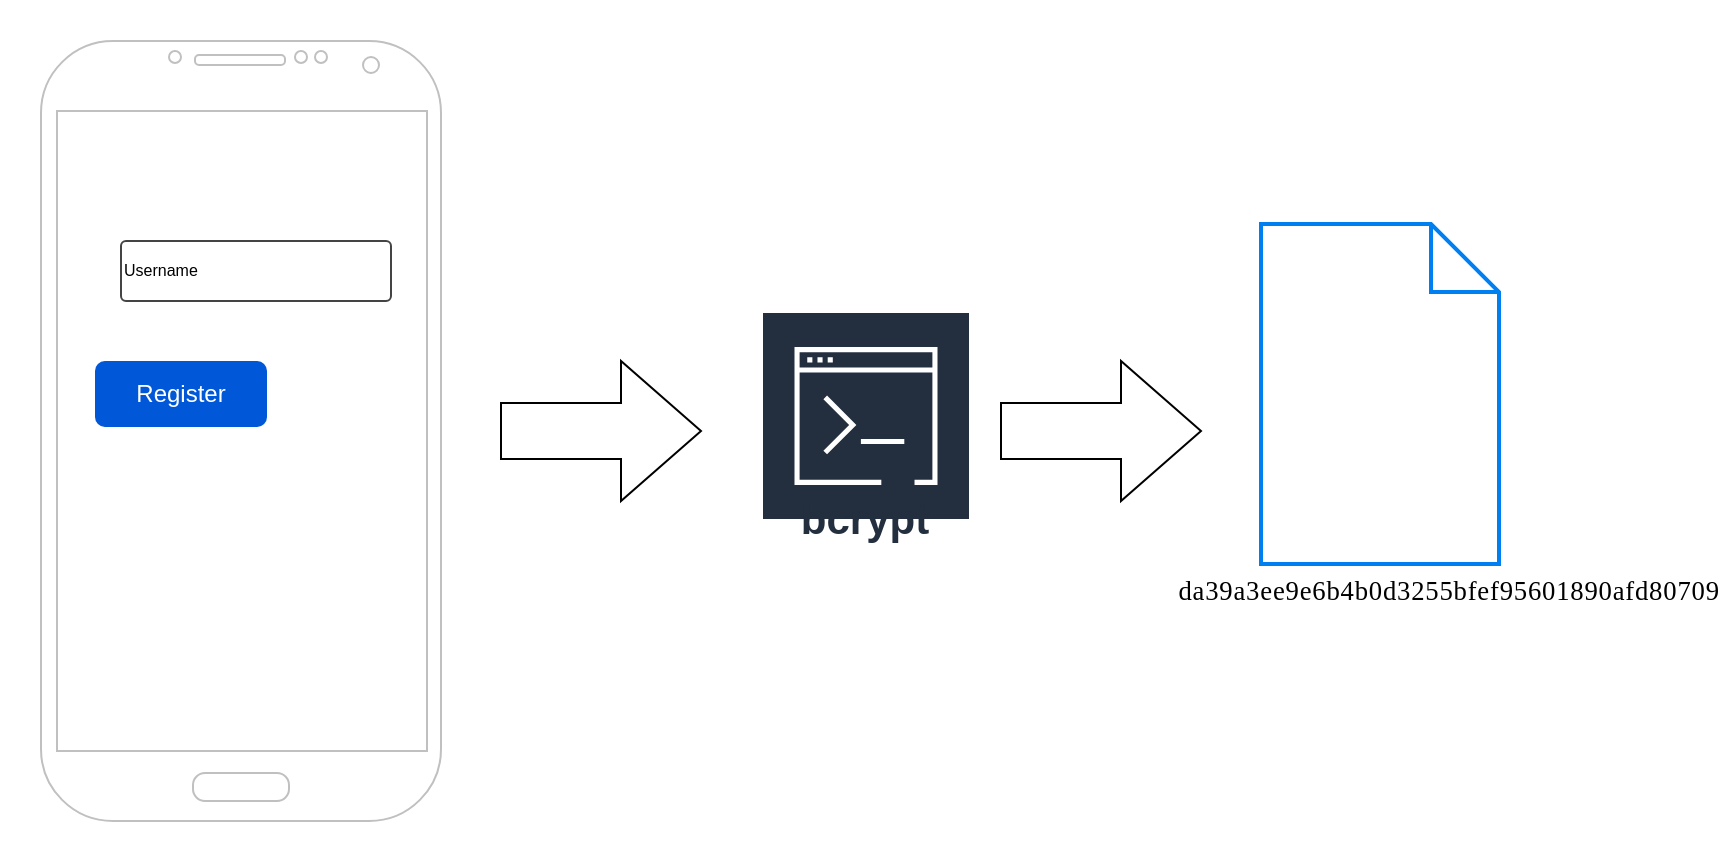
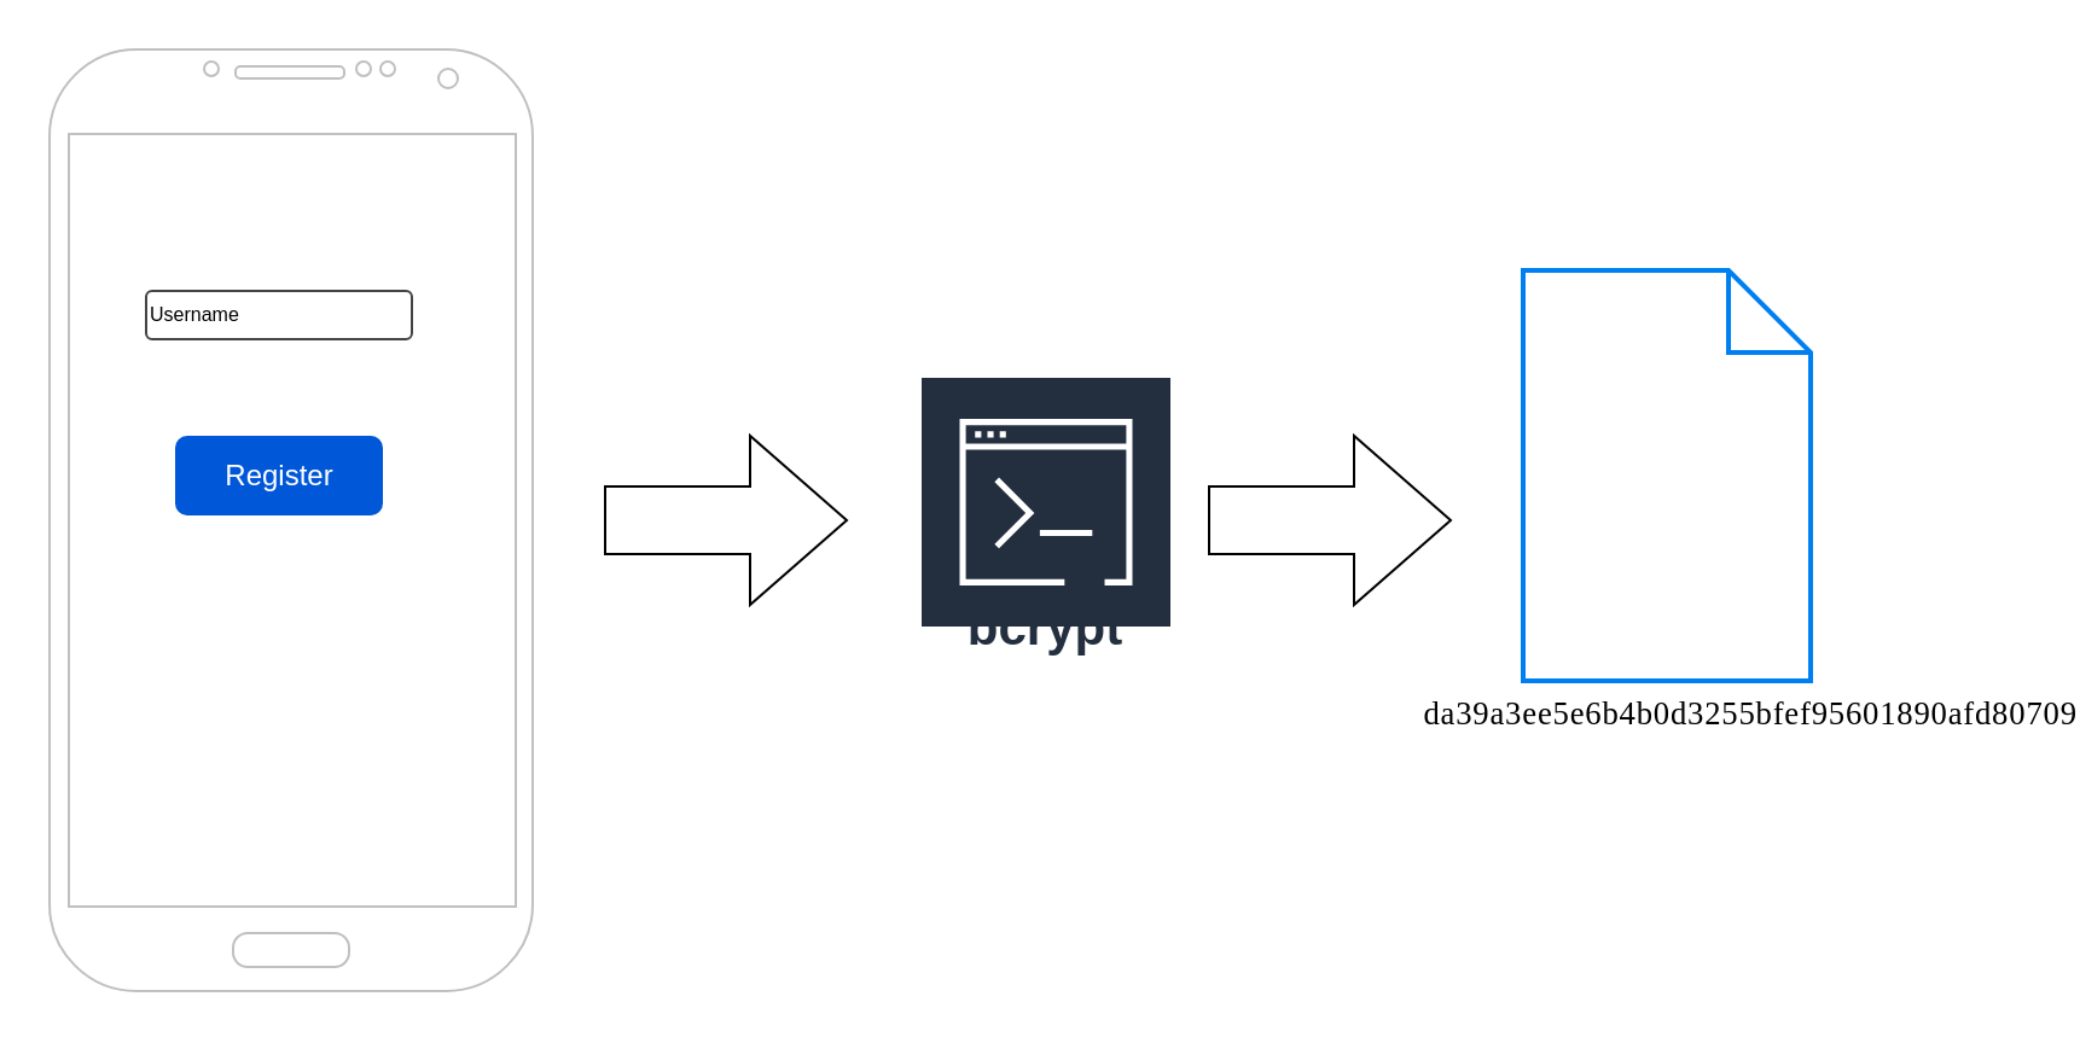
- <mxCell id="3" value="Username" style="strokeWidth=1;html=1;shadow=0;dashed=0;shape=mxgraph.ios.iTextInput;strokeColor=#444444;buttonText=;fontSize=8;whiteSpace=wrap;align=left;" vertex="1" parent="1"><mxGeometry x="60" y="120" width="135" height="30" as="geometry" /></mxCell>
+ <mxCell id="3" value="Username" style="strokeWidth=1;html=1;shadow=0;dashed=0;shape=mxgraph.ios.iTextInput;strokeColor=#444444;buttonText=;fontSize=8;whiteSpace=wrap;align=left;" vertex="1" parent="1"><mxGeometry x="60" y="120" width="110" height="20" as="geometry" /></mxCell>
- <mxCell id="4" value="Register" style="rounded=1;fillColor=#0057D8;strokeColor=none;html=1;fontColor=#ffffff;align=center;verticalAlign=middle;fontStyle=0;fontSize=12;sketch=0;" vertex="1" parent="1"><mxGeometry x="47" y="180" width="86" height="33" as="geometry" /></mxCell>
+ <mxCell id="4" value="Register" style="rounded=1;fillColor=#0057D8;strokeColor=none;html=1;fontColor=#ffffff;align=center;verticalAlign=middle;fontStyle=0;fontSize=12;sketch=0;" vertex="1" parent="1"><mxGeometry x="72" y="180" width="86" height="33" as="geometry" /></mxCell>
- <mxCell id="7" value="&lt;p style=&quot;margin: 0in 0in 11pt 51.1pt; line-height: 11pt; font-size: 10pt; font-family: &amp;quot;Times New Roman&amp;quot;, serif; letter-spacing: 0.3pt; text-align: start;&quot; class=&quot;MsoNormal&quot;&gt;da39a3ee9e6b4b0d3255bfef95601890afd80709&lt;/p&gt;" style="html=1;verticalLabelPosition=bottom;align=center;labelBackgroundColor=#ffffff;verticalAlign=top;strokeWidth=2;strokeColor=#0080F0;shadow=0;dashed=0;shape=mxgraph.ios7.icons.document;fontSize=21;" vertex="1" parent="1"><mxGeometry x="630" y="111.5" width="119" height="170" as="geometry" /></mxCell>
+ <mxCell id="7" value="&lt;p style=&quot;margin: 0in 0in 11pt 51.1pt; line-height: 11pt; font-size: 10pt; font-family: &amp;quot;Times New Roman&amp;quot;, serif; letter-spacing: 0.3pt; text-align: start;&quot; class=&quot;MsoNormal&quot;&gt;da39a3ee5e6b4b0d3255bfef95601890afd80709&lt;/p&gt;" style="html=1;verticalLabelPosition=bottom;align=center;labelBackgroundColor=#ffffff;verticalAlign=top;strokeWidth=2;strokeColor=#0080F0;shadow=0;dashed=0;shape=mxgraph.ios7.icons.document;fontSize=21;" vertex="1" parent="1"><mxGeometry x="630" y="111.5" width="119" height="170" as="geometry" /></mxCell>
